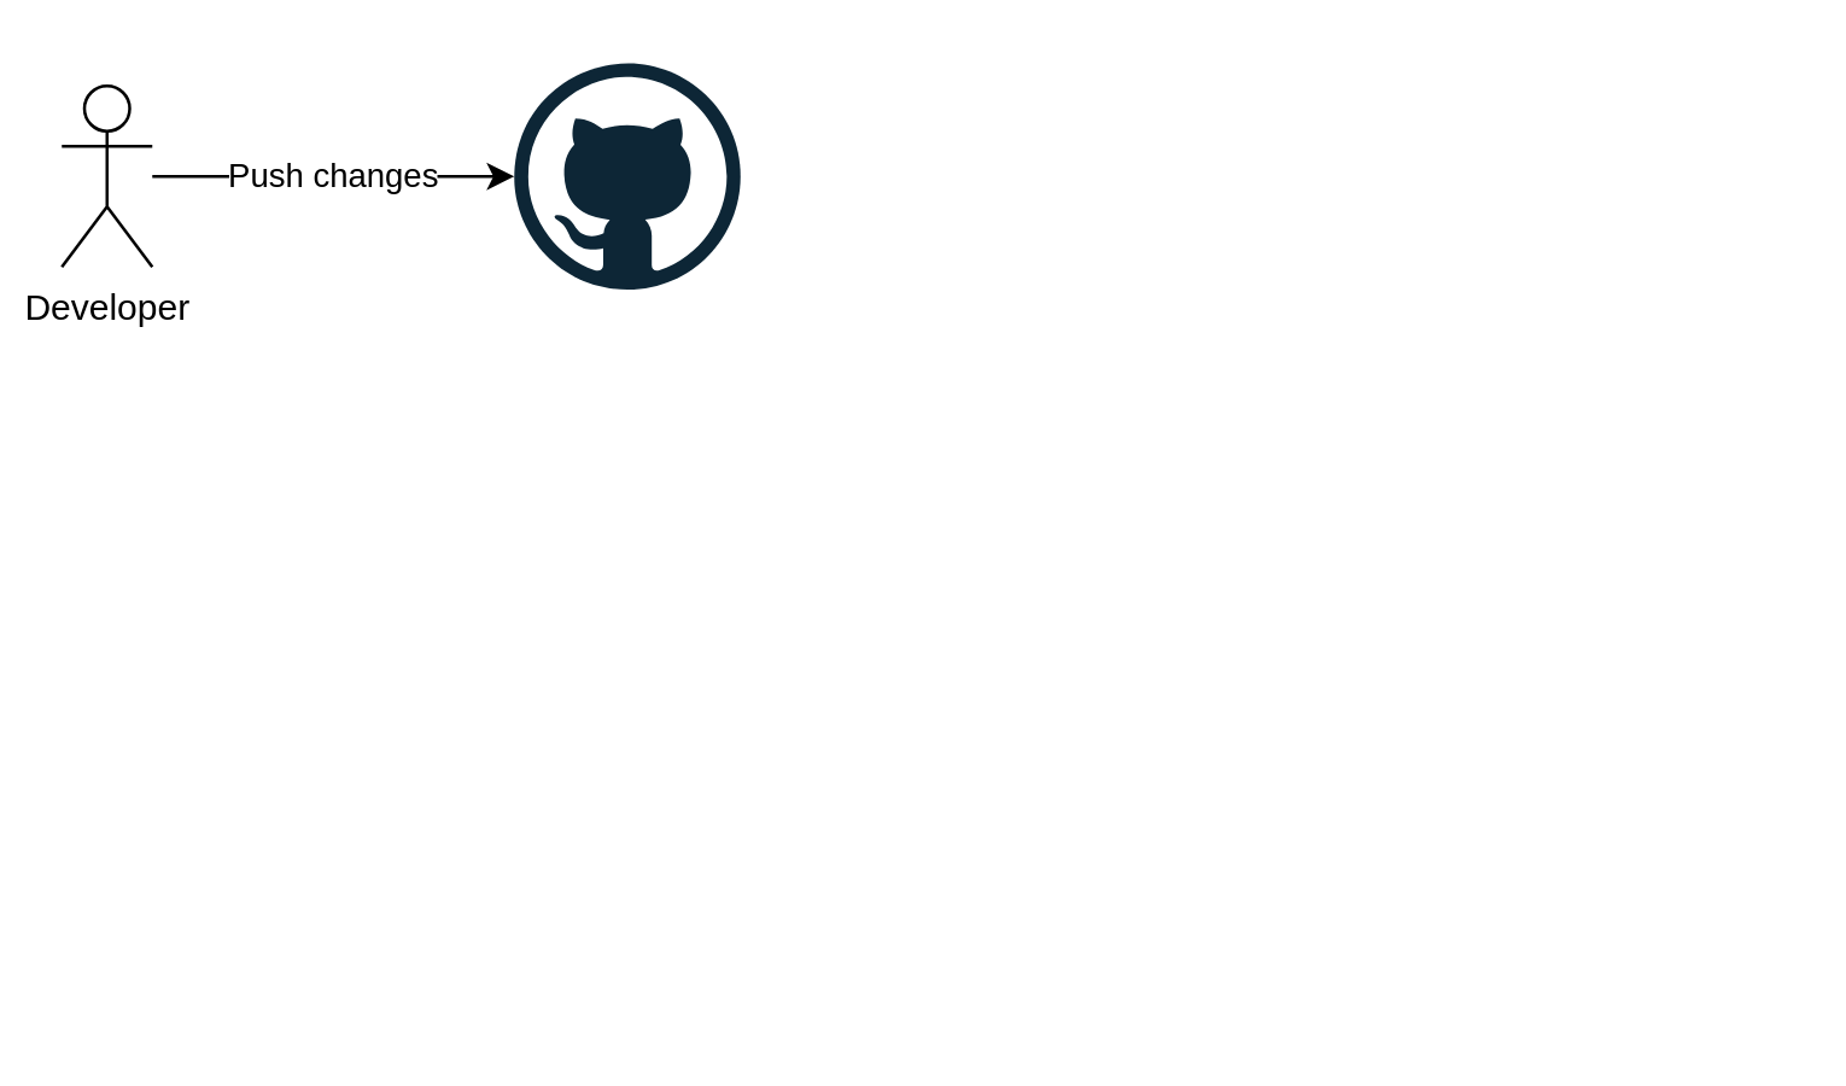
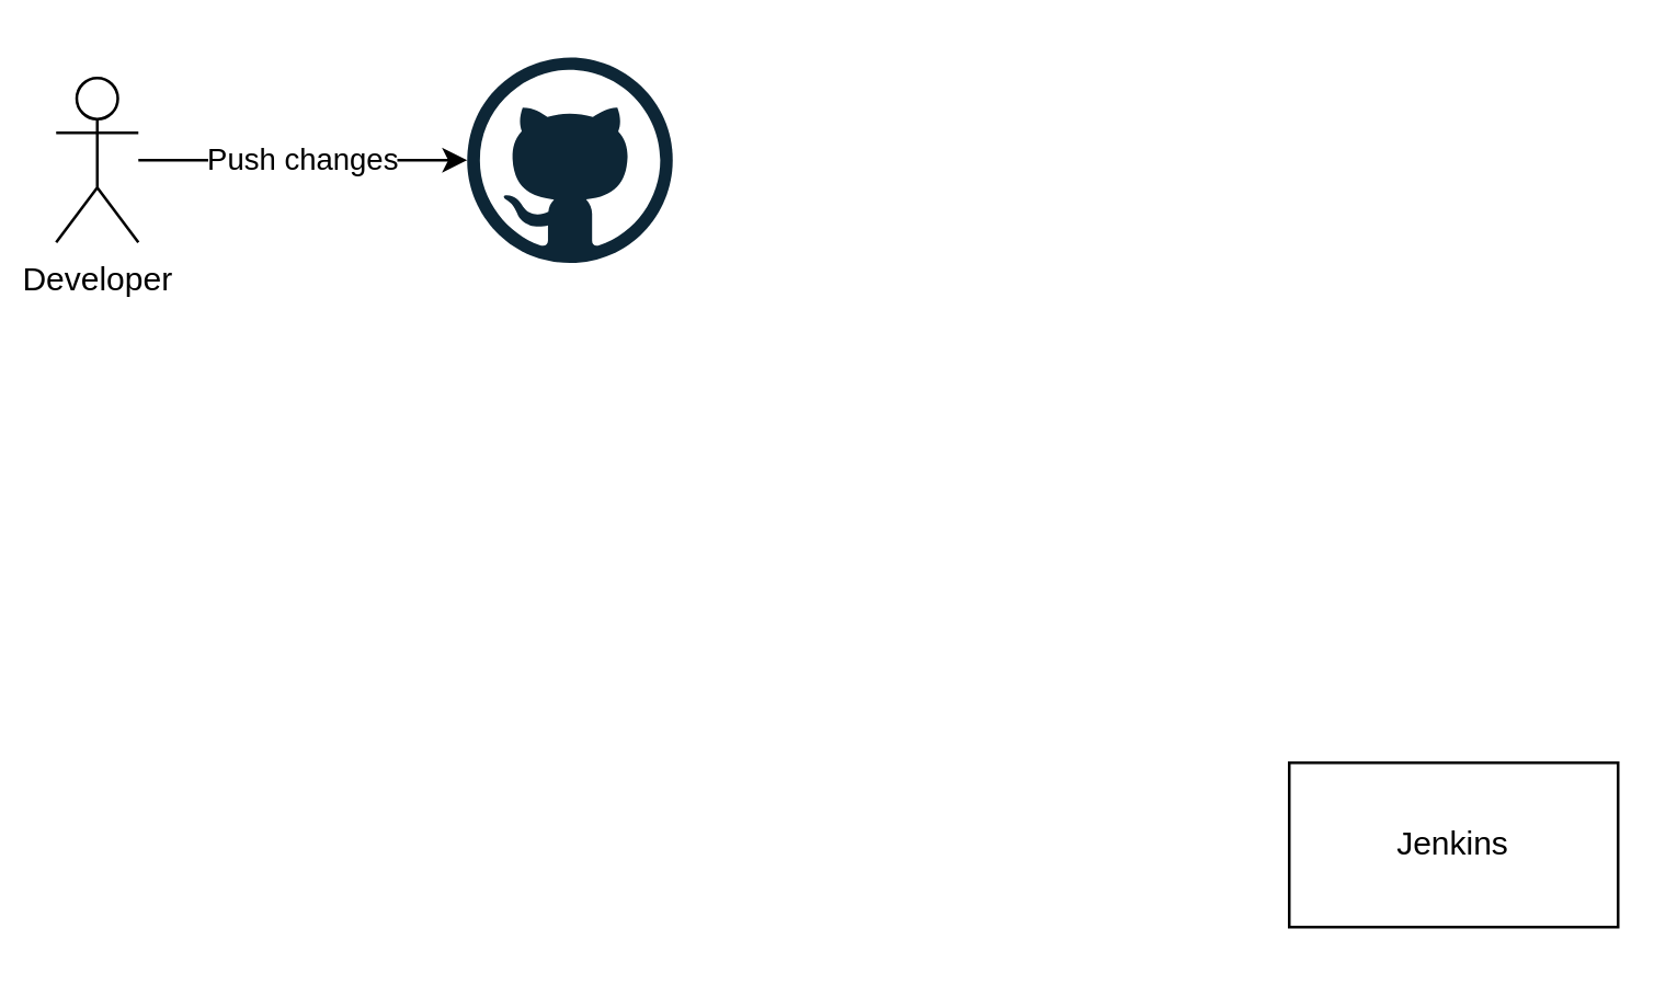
+ <mxCell id="5" value="Jenkins" style="rounded=0;whiteSpace=wrap;html=1;" vertex="1" parent="1"><mxGeometry x="470" y="278" width="120" height="60" as="geometry" /></mxCell>
